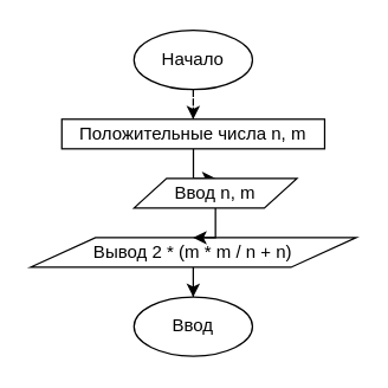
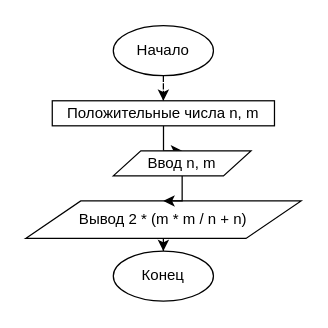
- <mxCell id="5" value="Вывод 2 * (m * m / n + n)" style="shape=parallelogram;perimeter=parallelogramPerimeter;whiteSpace=wrap;html=1;" vertex="1" parent="1"><mxGeometry x="20" y="160" width="220" height="20" as="geometry" /></mxCell>
+ <mxCell id="5" value="Вывод 2 * (m * m / n + n)" style="shape=parallelogram;perimeter=parallelogramPerimeter;whiteSpace=wrap;html=1;" vertex="1" parent="1"><mxGeometry x="20" y="160" width="220" height="30" as="geometry" /></mxCell>
- <mxCell id="6" value="Ввод" style="ellipse;whiteSpace=wrap;html=1;" vertex="1" parent="1"><mxGeometry x="90" y="200" width="80" height="40" as="geometry" /></mxCell>
+ <mxCell id="6" value="Конец" style="ellipse;whiteSpace=wrap;html=1;" vertex="1" parent="1"><mxGeometry x="90" y="200" width="80" height="40" as="geometry" /></mxCell>
